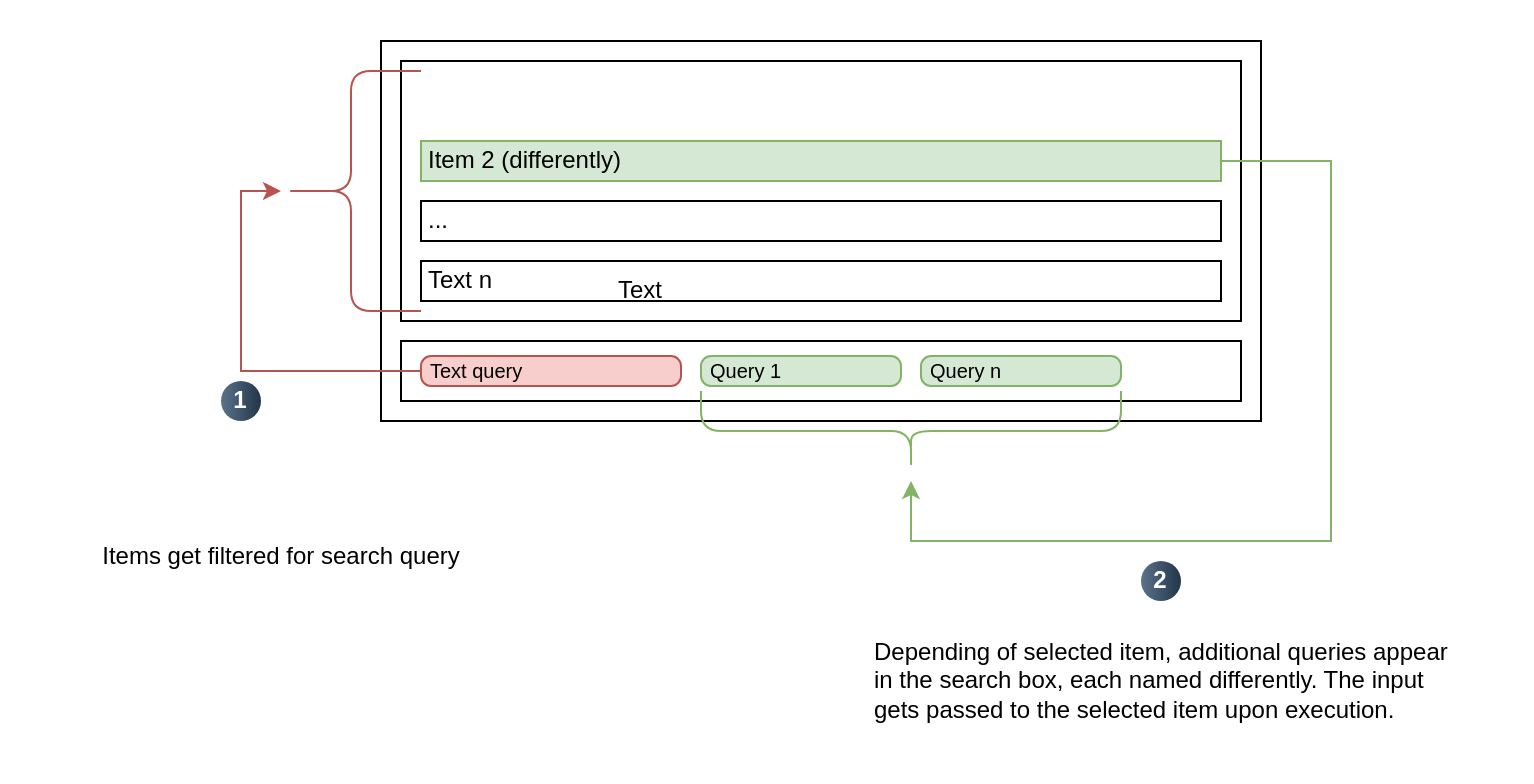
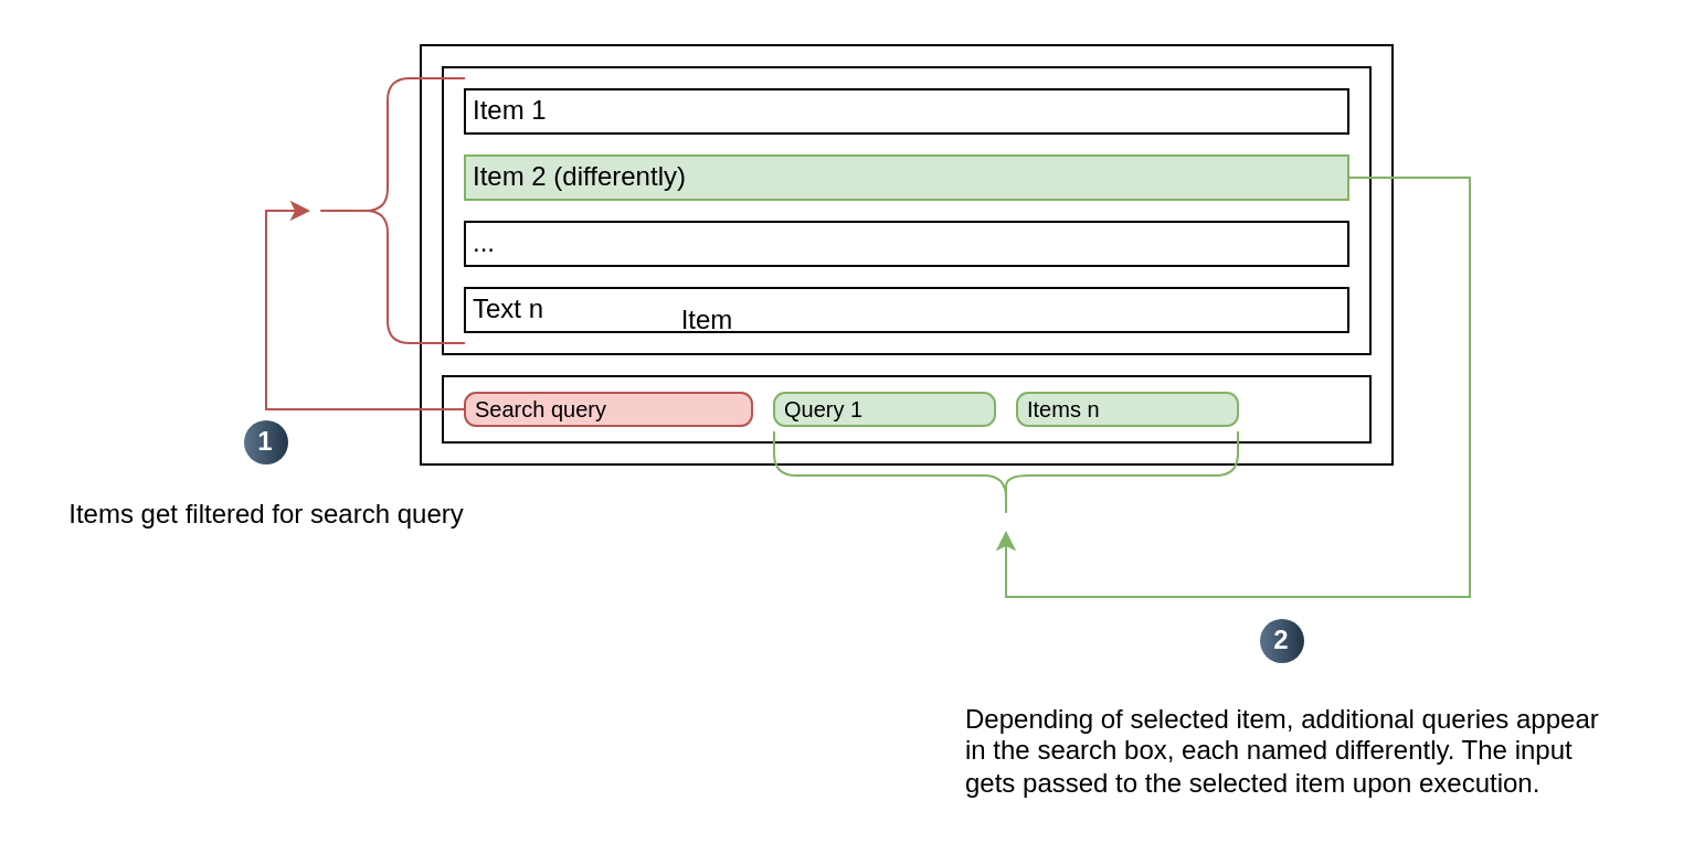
+ <mxCell id="9" value="Item 1" style="rounded=0;whiteSpace=wrap;html=1;align=left;spacingLeft=2;" vertex="1" parent="1"><mxGeometry x="210" y="40" width="400" height="20" as="geometry" /></mxCell>
- <mxCell id="18" value="Text" style="text;html=1;align=center;verticalAlign=middle;whiteSpace=wrap;rounded=0;" vertex="1" parent="1"><mxGeometry x="290" y="130" width="60" height="30" as="geometry" /></mxCell>
+ <mxCell id="18" value="Item" style="text;html=1;align=center;verticalAlign=middle;whiteSpace=wrap;rounded=0;" vertex="1" parent="1"><mxGeometry x="290" y="130" width="60" height="30" as="geometry" /></mxCell>
- <mxCell id="5" value="Text query" style="html=1;shadow=0;dashed=0;shape=mxgraph.bootstrap.rrect;rSize=5;html=1;whiteSpace=wrap;align=left;spacingLeft=5;spacing=0;fontSize=10;verticalAlign=middle;fillColor=#f8cecc;strokeColor=#b85450;" vertex="1" parent="1"><mxGeometry x="210" y="177.5" width="130" height="15" as="geometry" /></mxCell>
+ <mxCell id="5" value="Search query" style="html=1;shadow=0;dashed=0;shape=mxgraph.bootstrap.rrect;rSize=5;html=1;whiteSpace=wrap;align=left;spacingLeft=5;spacing=0;fontSize=10;verticalAlign=middle;fillColor=#f8cecc;strokeColor=#b85450;" vertex="1" parent="1"><mxGeometry x="210" y="177.5" width="130" height="15" as="geometry" /></mxCell>
- <mxCell id="7" value="Query n" style="html=1;shadow=0;dashed=0;shape=mxgraph.bootstrap.rrect;rSize=5;html=1;whiteSpace=wrap;align=left;spacingLeft=5;spacing=0;fontSize=10;verticalAlign=middle;fillColor=#d5e8d4;strokeColor=#82b366;" vertex="1" parent="1"><mxGeometry x="460" y="177.5" width="100" height="15" as="geometry" /></mxCell>
+ <mxCell id="7" value="Items n" style="html=1;shadow=0;dashed=0;shape=mxgraph.bootstrap.rrect;rSize=5;html=1;whiteSpace=wrap;align=left;spacingLeft=5;spacing=0;fontSize=10;verticalAlign=middle;fillColor=#d5e8d4;strokeColor=#82b366;" vertex="1" parent="1"><mxGeometry x="460" y="177.5" width="100" height="15" as="geometry" /></mxCell>
- <mxCell id="19" value="Items get filtered for search query" style="text;html=1;align=center;verticalAlign=middle;resizable=0;points=[];autosize=1;strokeColor=none;fillColor=none;" vertex="1" parent="1"><mxGeometry x="40" y="263" width="200" height="30" as="geometry" /></mxCell>
+ <mxCell id="19" value="Items get filtered for search query" style="text;html=1;align=center;verticalAlign=middle;resizable=0;points=[];autosize=1;strokeColor=none;fillColor=none;" vertex="1" parent="1"><mxGeometry x="20" y="218" width="200" height="30" as="geometry" /></mxCell>
